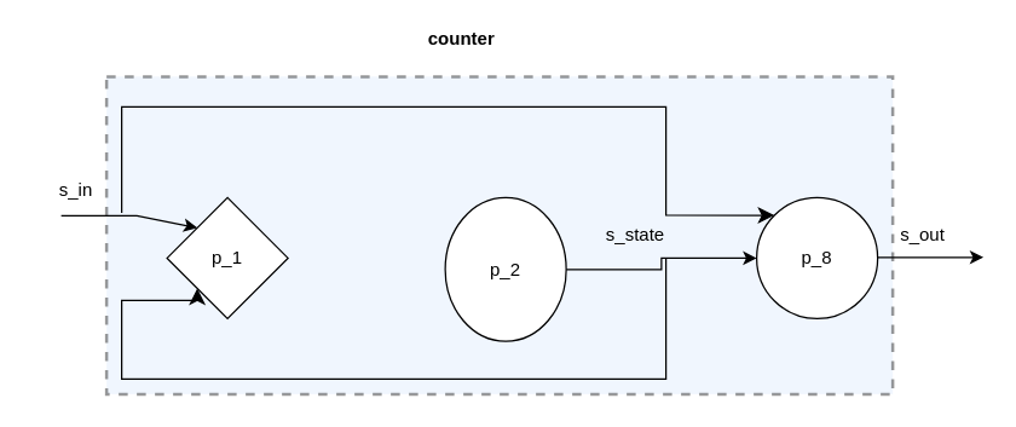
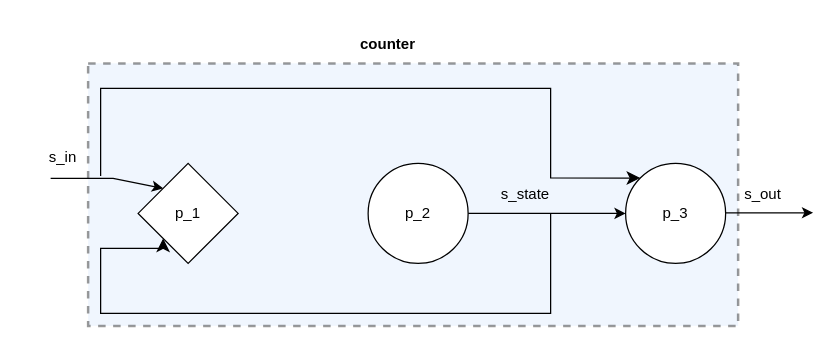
- <mxCell id="14" value="&lt;b&gt;counter&lt;/b&gt;" style="text;html=1;align=center;verticalAlign=middle;whiteSpace=wrap;rounded=0;" vertex="1" parent="1"><mxGeometry x="275" y="10" width="60" height="30" as="geometry" /></mxCell>
+ <mxCell id="14" value="&lt;b&gt;counter&lt;/b&gt;" style="text;html=1;align=center;verticalAlign=middle;whiteSpace=wrap;rounded=0;" vertex="1" parent="1"><mxGeometry x="280" y="20" width="60" height="30" as="geometry" /></mxCell>
- <mxCell id="6" value="p_8" style="ellipse;whiteSpace=wrap;html=1;aspect=fixed;" vertex="1" parent="1"><mxGeometry x="500" y="130" width="80" height="80" as="geometry" /></mxCell>
+ <mxCell id="6" value="p_3" style="ellipse;whiteSpace=wrap;html=1;aspect=fixed;" vertex="1" parent="1"><mxGeometry x="500" y="130" width="80" height="80" as="geometry" /></mxCell>
- <mxCell id="5" value="p_2" style="ellipse;whiteSpace=wrap;html=1;aspect=fixed;" vertex="1" parent="1"><mxGeometry x="294" y="130" width="80" height="95" as="geometry" /></mxCell>
+ <mxCell id="5" value="p_2" style="ellipse;whiteSpace=wrap;html=1;aspect=fixed;" vertex="1" parent="1"><mxGeometry x="294" y="130" width="80" height="80" as="geometry" /></mxCell>
